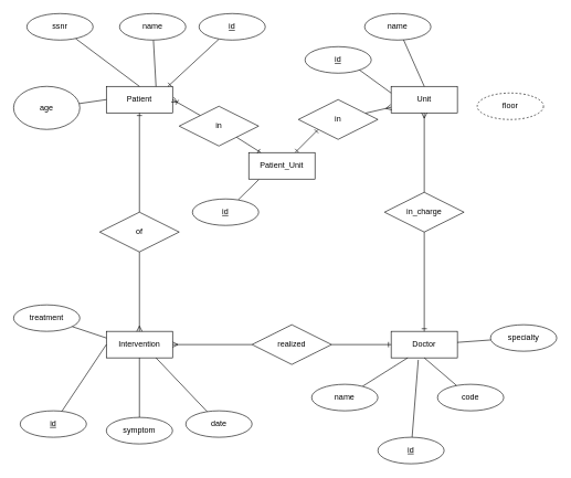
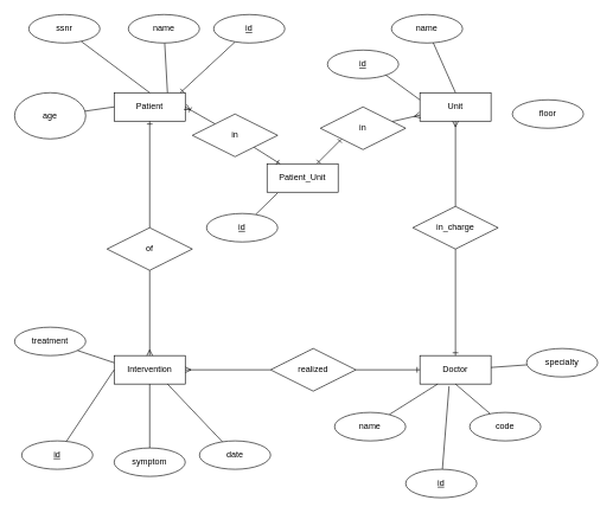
- <mxCell id="10" value="floor" style="ellipse;whiteSpace=wrap;html=1;align=center;dashed=1;" vertex="1" parent="1"><mxGeometry x="720" y="140" width="100" height="40" as="geometry" /></mxCell>
+ <mxCell id="10" value="floor" style="ellipse;whiteSpace=wrap;html=1;align=center;" vertex="1" parent="1"><mxGeometry x="720" y="140" width="100" height="40" as="geometry" /></mxCell>
